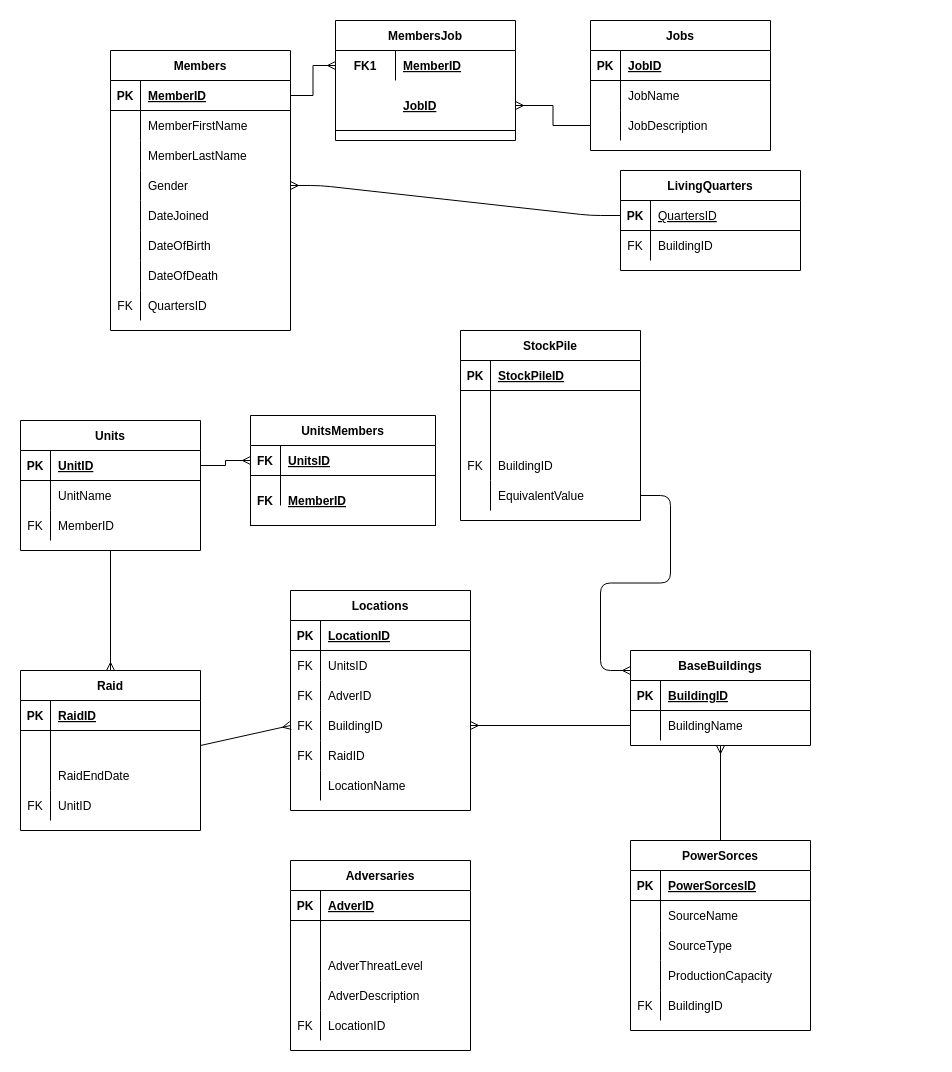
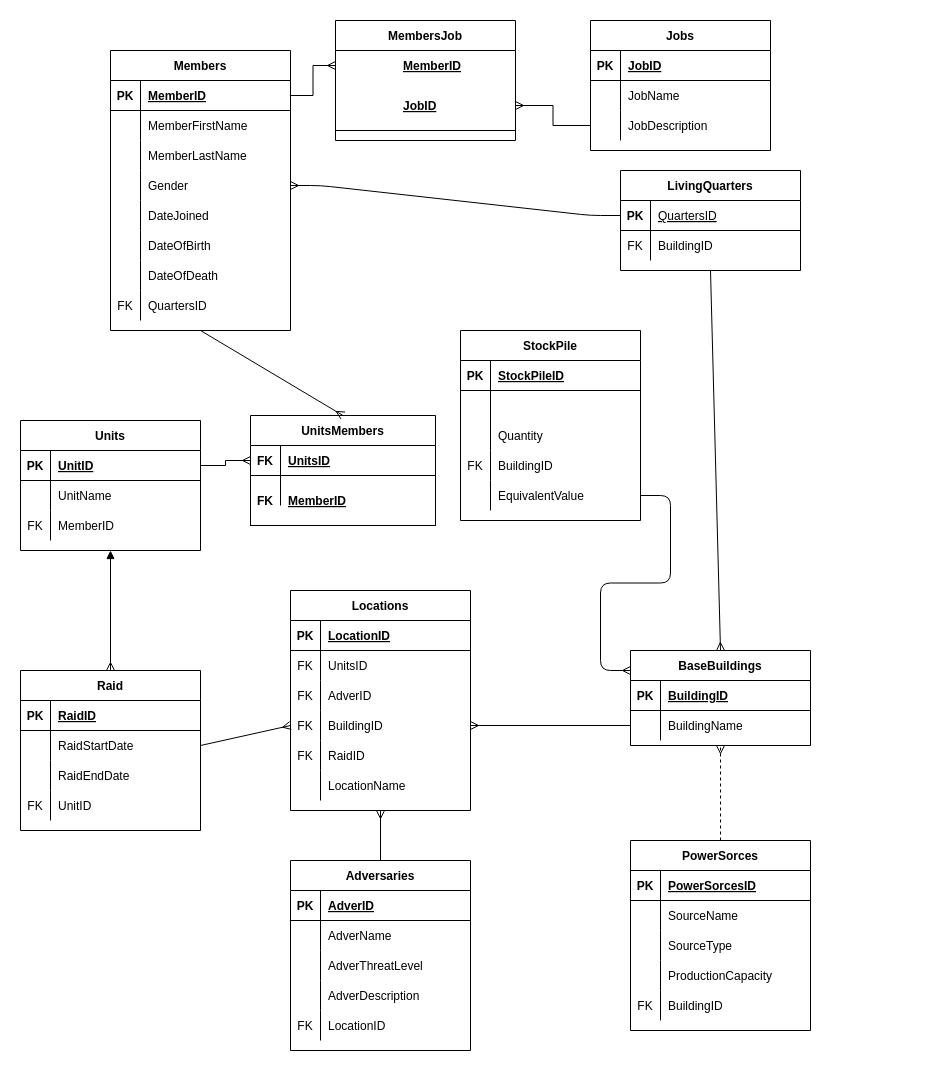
- <mxCell id="114" value="FK1" style="shape=partialRectangle;connectable=0;fillColor=none;top=0;left=0;bottom=0;right=0;fontStyle=1;overflow=hidden;" parent="113" vertex="1"><mxGeometry width="60" height="30" as="geometry"><mxRectangle width="60" height="30" as="alternateBounds" /></mxGeometry></mxCell>
+ <mxCell id="148" value="" style="endArrow=ERmany;html=1;exitX=0.5;exitY=1;exitDx=0;exitDy=0;entryX=0.5;entryY=0;entryDx=0;entryDy=0;startArrow=none;startFill=0;endFill=0;" parent="1" source="2" target="120" edge="1"><mxGeometry width="50" height="50" relative="1" as="geometry"><mxPoint x="210" y="350" as="sourcePoint" /><mxPoint x="295" y="365" as="targetPoint" /></mxGeometry></mxCell>
+ <mxCell id="64" value="Quantity" style="shape=partialRectangle;connectable=0;fillColor=none;top=0;left=0;bottom=0;right=0;align=left;spacingLeft=6;overflow=hidden;" parent="62" vertex="1"><mxGeometry x="30" width="150" height="30" as="geometry"><mxRectangle width="150" height="30" as="alternateBounds" /></mxGeometry></mxCell>
+ <mxCell id="145" value="" style="endArrow=none;html=1;entryX=0.5;entryY=1;entryDx=0;entryDy=0;exitX=0.5;exitY=0;exitDx=0;exitDy=0;endFill=0;startArrow=ERmany;startFill=0;" parent="1" source="87" target="138" edge="1"><mxGeometry width="50" height="50" relative="1" as="geometry"><mxPoint x="740" y="400" as="sourcePoint" /><mxPoint x="790" y="350" as="targetPoint" /></mxGeometry></mxCell>
- <mxCell id="165" value="" style="endArrow=none;html=1;entryX=0.5;entryY=1;entryDx=0;entryDy=0;exitX=0.5;exitY=0;exitDx=0;exitDy=0;startArrow=ERmany;startFill=0;" parent="1" source="152" target="46" edge="1"><mxGeometry width="50" height="50" relative="1" as="geometry"><mxPoint x="90" y="630" as="sourcePoint" /><mxPoint x="140" y="580" as="targetPoint" /></mxGeometry></mxCell>
+ <mxCell id="165" value="" style="endArrow=block;html=1;entryX=0.5;entryY=1;entryDx=0;entryDy=0;exitX=0.5;exitY=0;exitDx=0;exitDy=0;startArrow=ERmany;startFill=0;" parent="1" source="152" target="46" edge="1"><mxGeometry width="50" height="50" relative="1" as="geometry"><mxPoint x="90" y="630" as="sourcePoint" /><mxPoint x="140" y="580" as="targetPoint" /></mxGeometry></mxCell>
+ <mxCell id="158" value="RaidStartDate" style="shape=partialRectangle;connectable=0;fillColor=none;top=0;left=0;bottom=0;right=0;align=left;spacingLeft=6;overflow=hidden;" parent="156" vertex="1"><mxGeometry x="30" width="150" height="30" as="geometry" /></mxCell>
- <mxCell id="149" value="" style="endArrow=ERmany;html=1;entryX=0.5;entryY=1;entryDx=0;entryDy=0;exitX=0.5;exitY=0;exitDx=0;exitDy=0;endFill=0;" parent="1" source="94" target="87" edge="1"><mxGeometry width="50" height="50" relative="1" as="geometry"><mxPoint x="650" y="830" as="sourcePoint" /><mxPoint x="700" y="780" as="targetPoint" /></mxGeometry></mxCell>
+ <mxCell id="149" value="" style="endArrow=ERmany;html=1;entryX=0.5;entryY=1;entryDx=0;entryDy=0;exitX=0.5;exitY=0;exitDx=0;exitDy=0;endFill=0;dashed=1;" parent="1" source="94" target="87" edge="1"><mxGeometry width="50" height="50" relative="1" as="geometry"><mxPoint x="650" y="830" as="sourcePoint" /><mxPoint x="700" y="780" as="targetPoint" /></mxGeometry></mxCell>
+ <mxCell id="147" value="" style="endArrow=ERmany;html=1;entryX=0.5;entryY=1;entryDx=0;entryDy=0;exitX=0.5;exitY=0;exitDx=0;exitDy=0;startArrow=none;startFill=0;endFill=0;" parent="1" source="71" target="27" edge="1"><mxGeometry width="50" height="50" relative="1" as="geometry"><mxPoint x="150" y="710" as="sourcePoint" /><mxPoint x="200" y="660" as="targetPoint" /></mxGeometry></mxCell>
+ <mxCell id="77" value="AdverName" style="shape=partialRectangle;connectable=0;fillColor=none;top=0;left=0;bottom=0;right=0;align=left;spacingLeft=6;overflow=hidden;" parent="75" vertex="1"><mxGeometry x="30" width="150" height="30" as="geometry"><mxRectangle width="150" height="30" as="alternateBounds" /></mxGeometry></mxCell>
